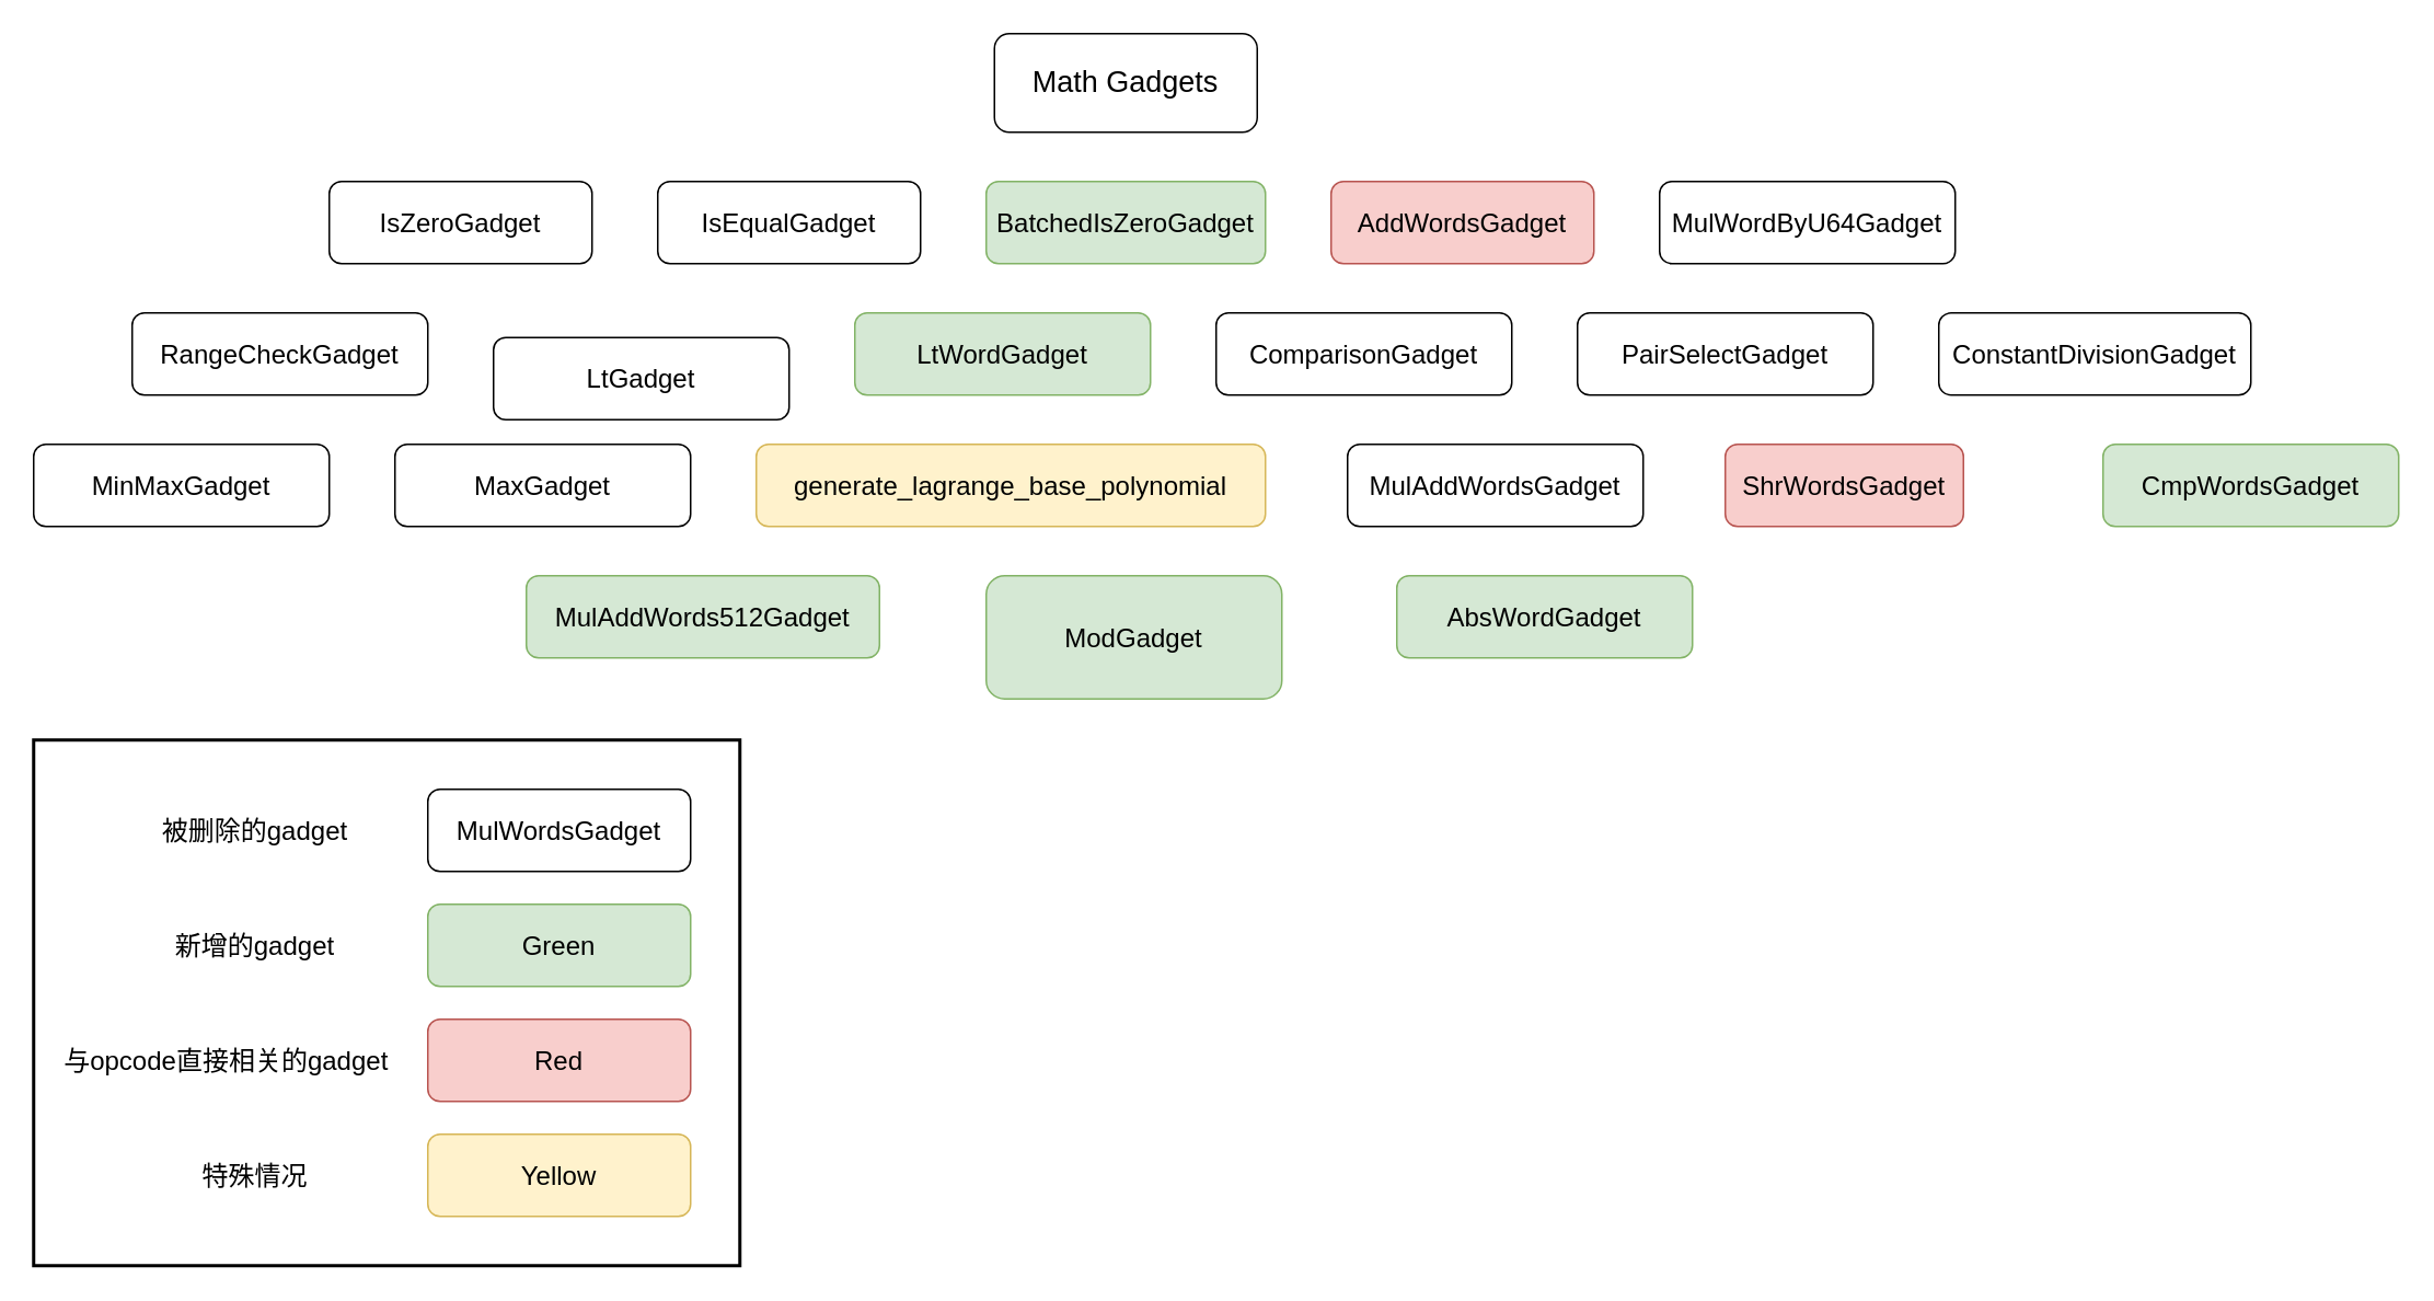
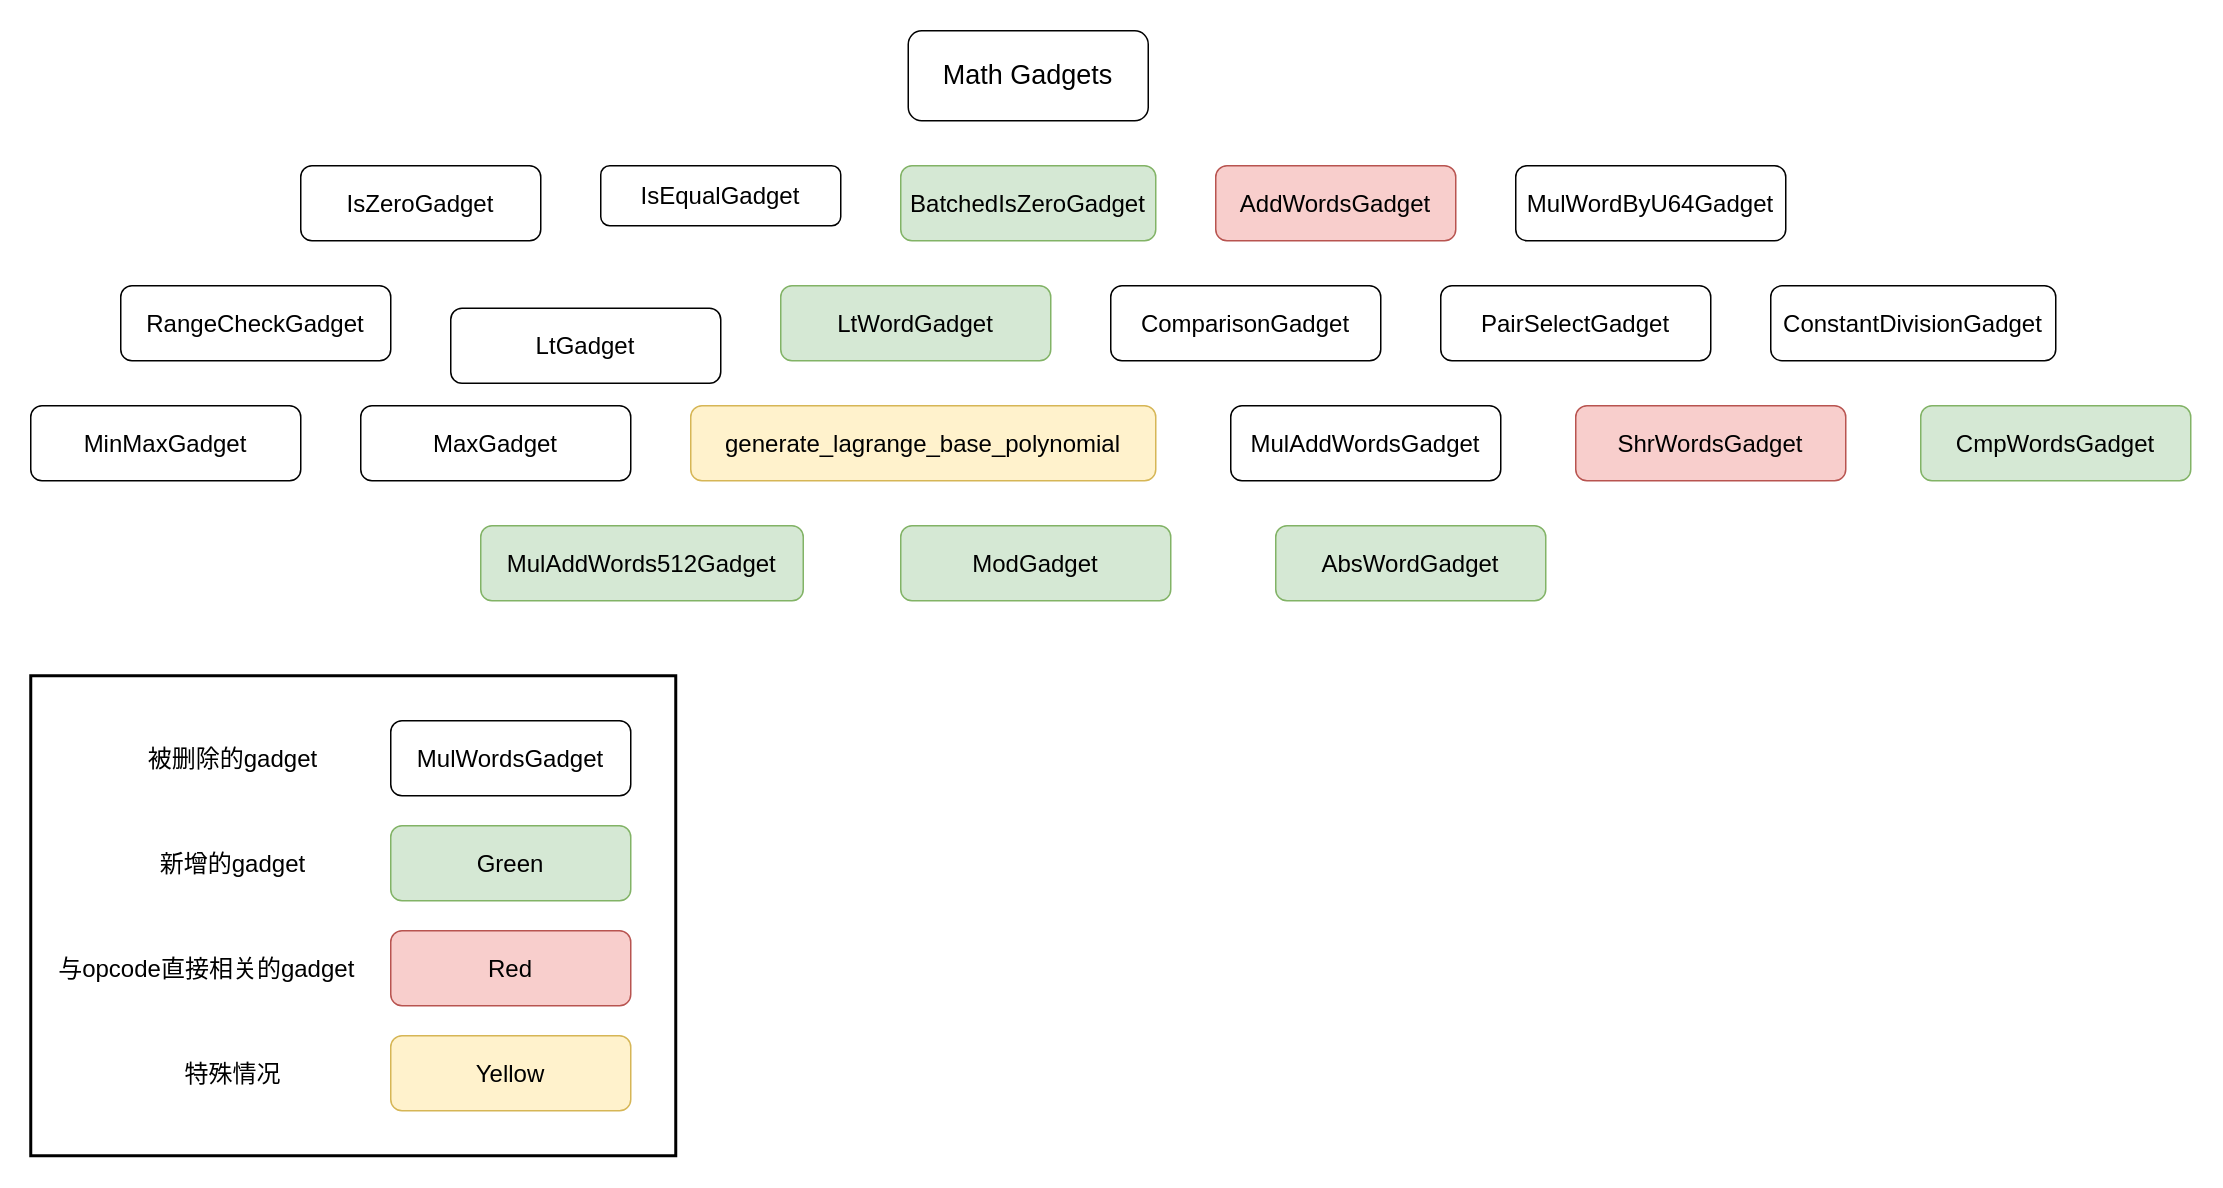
- <mxCell id="4" value="&lt;font style=&quot;font-size: 16px;&quot;&gt;IsEqualGadget&lt;/font&gt;" style="rounded=1;whiteSpace=wrap;html=1;" vertex="1" parent="1"><mxGeometry x="400" y="110" width="160" height="50" as="geometry" /></mxCell>
+ <mxCell id="4" value="&lt;font style=&quot;font-size: 16px;&quot;&gt;IsEqualGadget&lt;/font&gt;" style="rounded=1;whiteSpace=wrap;html=1;" vertex="1" parent="1"><mxGeometry x="400" y="110" width="160" height="40" as="geometry" /></mxCell>
- <mxCell id="14" value="&lt;font style=&quot;font-size: 16px;&quot;&gt;ShrWordsGadget&lt;/font&gt;" style="rounded=1;whiteSpace=wrap;html=1;fillColor=#f8cecc;strokeColor=#b85450;" vertex="1" parent="1"><mxGeometry x="1050" y="270" width="145" height="50" as="geometry" /></mxCell>
+ <mxCell id="14" value="&lt;font style=&quot;font-size: 16px;&quot;&gt;ShrWordsGadget&lt;/font&gt;" style="rounded=1;whiteSpace=wrap;html=1;fillColor=#f8cecc;strokeColor=#b85450;" vertex="1" parent="1"><mxGeometry x="1050" y="270" width="180" height="50" as="geometry" /></mxCell>
- <mxCell id="23" value="&lt;font style=&quot;font-size: 16px;&quot;&gt;ModGadget&lt;/font&gt;" style="rounded=1;whiteSpace=wrap;html=1;fillColor=#d5e8d4;strokeColor=#82b366;" vertex="1" parent="1"><mxGeometry x="600" y="350" width="180" height="75" as="geometry" /></mxCell>
+ <mxCell id="23" value="&lt;font style=&quot;font-size: 16px;&quot;&gt;ModGadget&lt;/font&gt;" style="rounded=1;whiteSpace=wrap;html=1;fillColor=#d5e8d4;strokeColor=#82b366;" vertex="1" parent="1"><mxGeometry x="600" y="350" width="180" height="50" as="geometry" /></mxCell>
